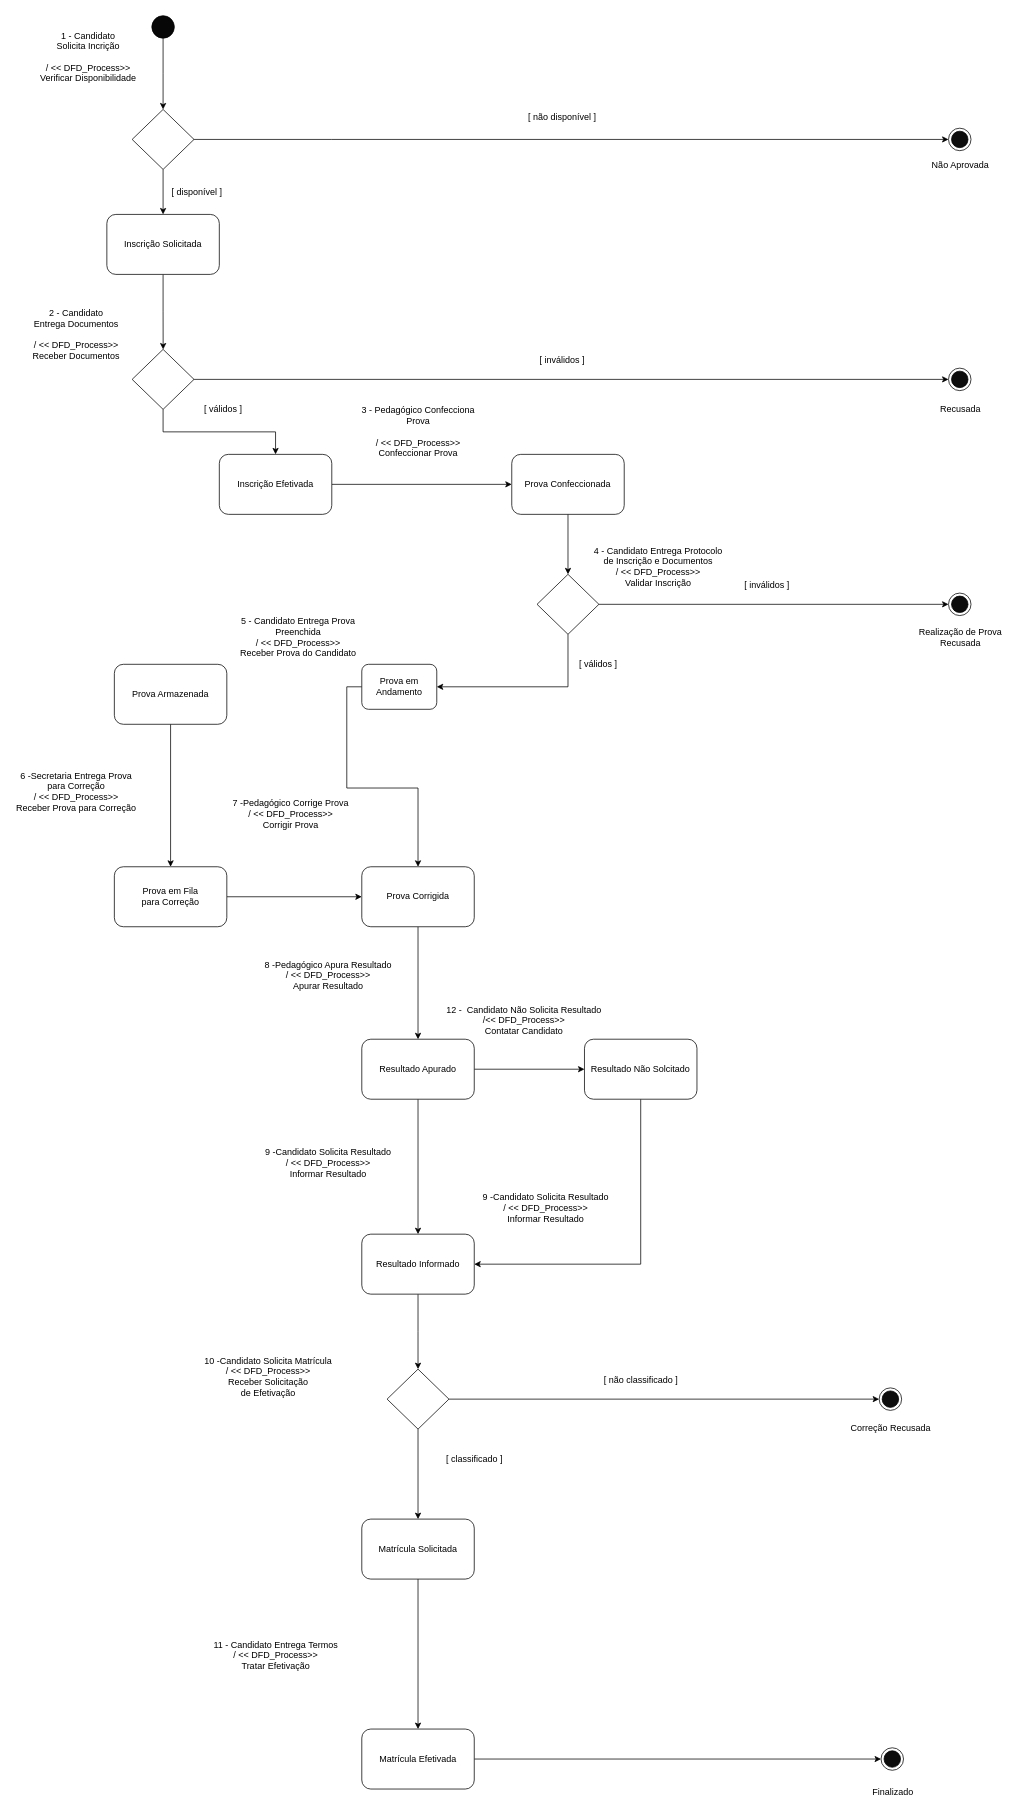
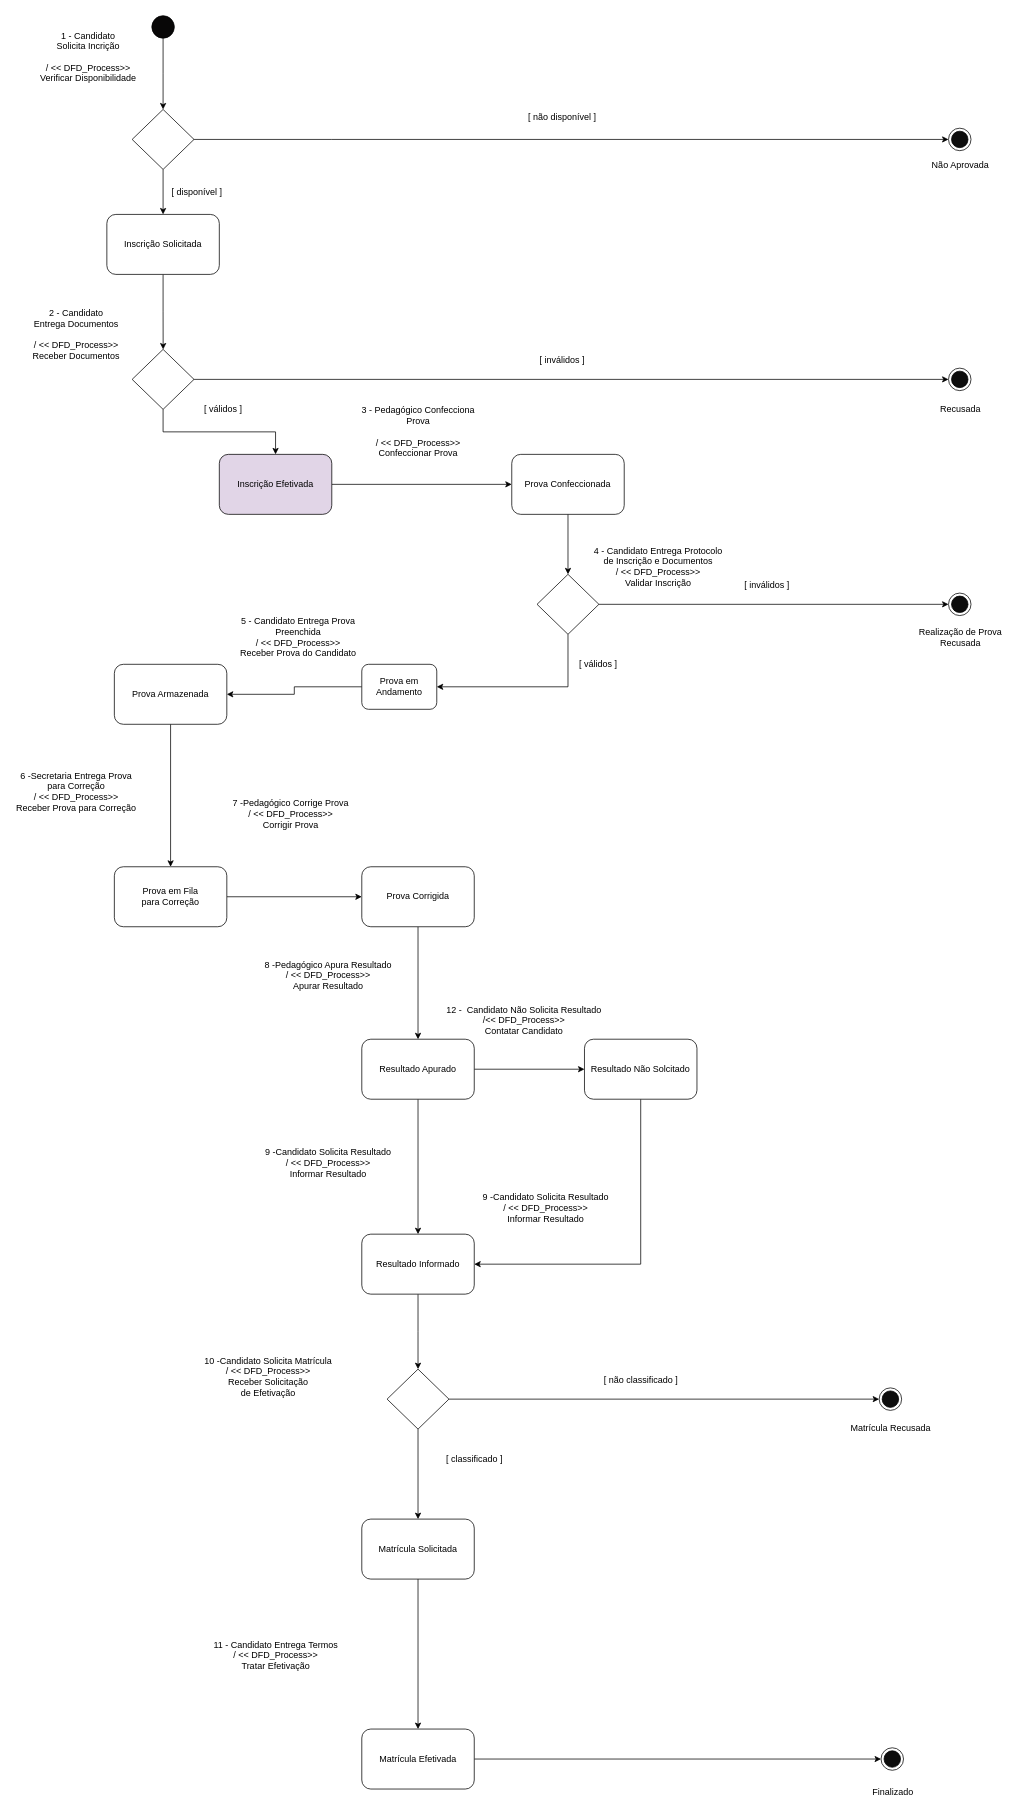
- <mxCell id="8" value="Inscrição Efetivada" style="rounded=1;whiteSpace=wrap;html=1;" parent="1" vertex="1"><mxGeometry x="292" y="605" width="150" height="80" as="geometry" /></mxCell>
+ <mxCell id="8" value="Inscrição Efetivada" style="rounded=1;whiteSpace=wrap;html=1;fillColor=#e1d5e7;" parent="1" vertex="1"><mxGeometry x="292" y="605" width="150" height="80" as="geometry" /></mxCell>
- <mxCell id="28" style="edgeStyle=orthogonalEdgeStyle;rounded=0;orthogonalLoop=1;jettySize=auto;html=1;exitX=0;exitY=0.5;exitDx=0;exitDy=0;" edge="1" parent="1" source="29" target="45"><mxGeometry relative="1" as="geometry" /></mxCell>
+ <mxCell id="28" style="edgeStyle=orthogonalEdgeStyle;rounded=0;orthogonalLoop=1;jettySize=auto;html=1;exitX=0;exitY=0.5;exitDx=0;exitDy=0;entryX=1;entryY=0.5;entryDx=0;entryDy=0;" edge="1" parent="1" source="29" target="39"><mxGeometry relative="1" as="geometry" /></mxCell>
- <mxCell id="64" value="Correção Recusada" style="text;html=1;align=center;verticalAlign=middle;resizable=0;points=[];autosize=1;strokeColor=none;" vertex="1" parent="1"><mxGeometry x="1132" y="1894" width="110" height="20" as="geometry" /></mxCell>
+ <mxCell id="64" value="Matrícula Recusada" style="text;html=1;align=center;verticalAlign=middle;resizable=0;points=[];autosize=1;strokeColor=none;" vertex="1" parent="1"><mxGeometry x="1132" y="1894" width="110" height="20" as="geometry" /></mxCell>
